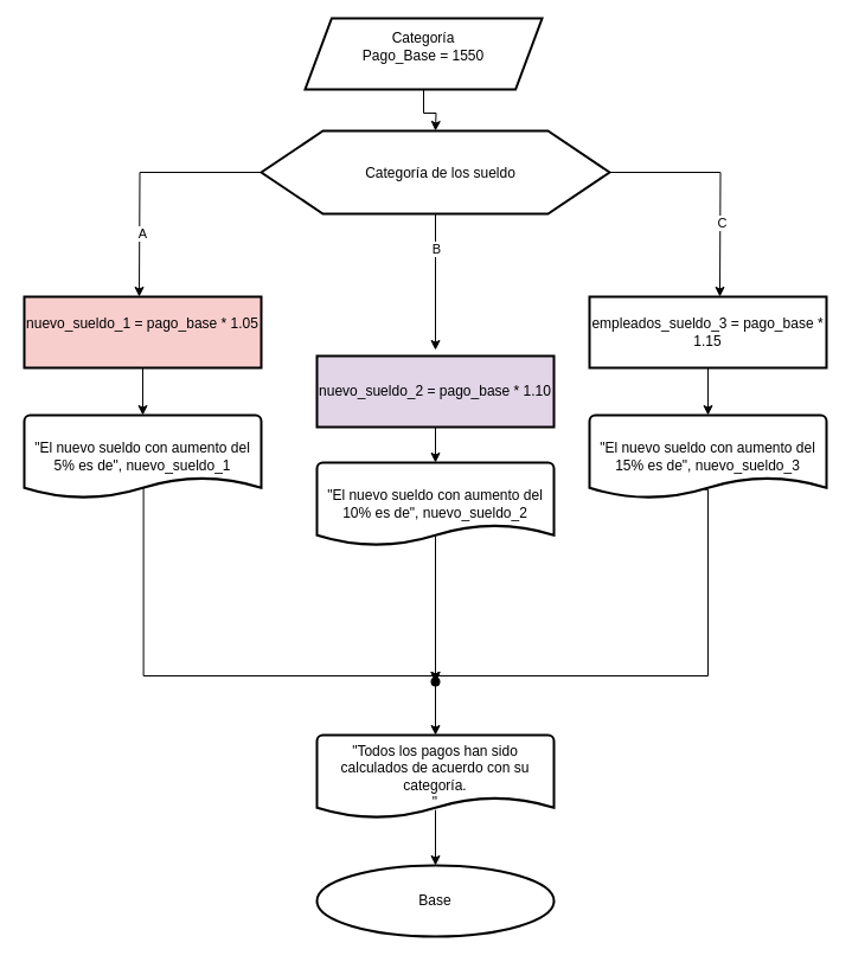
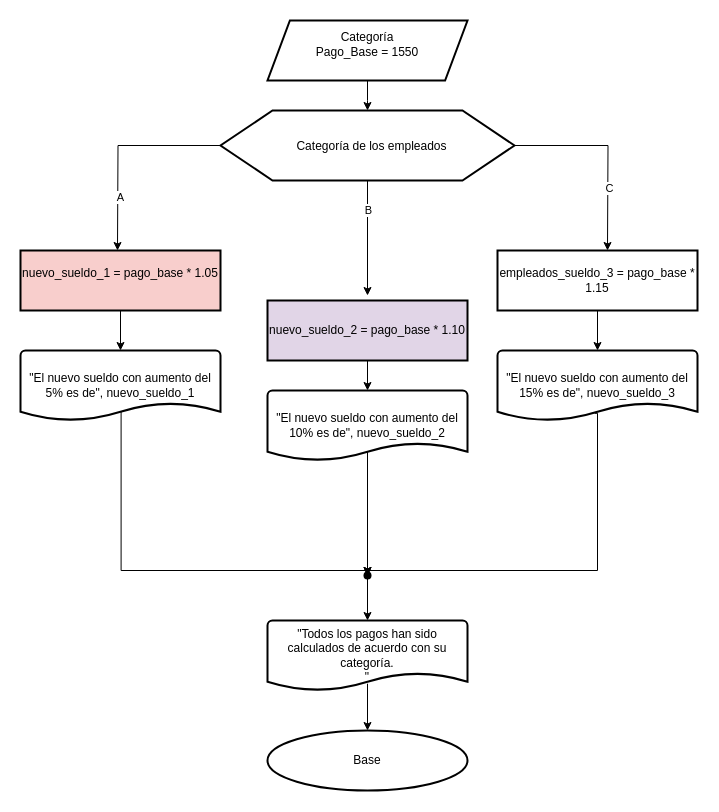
- <mxCell id="3" value="Categoría&lt;div&gt;Pago_Base = 1550&lt;/div&gt;&lt;pre&gt;&lt;div&gt;&lt;/div&gt;&lt;/pre&gt;" style="shape=parallelogram;html=1;strokeWidth=2;perimeter=parallelogramPerimeter;whiteSpace=wrap;rounded=1;arcSize=0;size=0.112;" vertex="1" parent="1"><mxGeometry x="257" y="15" width="200" height="60" as="geometry" /></mxCell>
+ <mxCell id="3" value="Categoría&lt;div&gt;Pago_Base = 1550&lt;/div&gt;&lt;pre&gt;&lt;div&gt;&lt;/div&gt;&lt;/pre&gt;" style="shape=parallelogram;html=1;strokeWidth=2;perimeter=parallelogramPerimeter;whiteSpace=wrap;rounded=1;arcSize=0;size=0.112;" vertex="1" parent="1"><mxGeometry x="267" y="20" width="200" height="60" as="geometry" /></mxCell>
- <mxCell id="14" value="Categoría de los sueldo" style="shape=partialRectangle;connectable=0;fillColor=none;top=0;left=0;bottom=0;right=0;align=center;spacingLeft=6;overflow=hidden;" vertex="1" parent="12"><mxGeometry x="30" width="163" height="70" as="geometry"><mxRectangle width="163" height="70" as="alternateBounds" /></mxGeometry></mxCell>
+ <mxCell id="14" value="Categoría de los empleados" style="shape=partialRectangle;connectable=0;fillColor=none;top=0;left=0;bottom=0;right=0;align=center;spacingLeft=6;overflow=hidden;" vertex="1" parent="12"><mxGeometry x="30" width="163" height="70" as="geometry"><mxRectangle width="163" height="70" as="alternateBounds" /></mxGeometry></mxCell>
